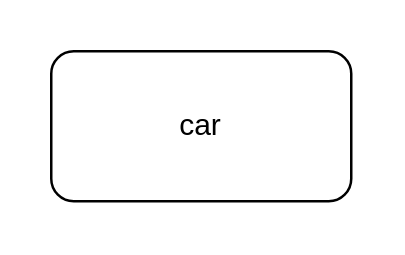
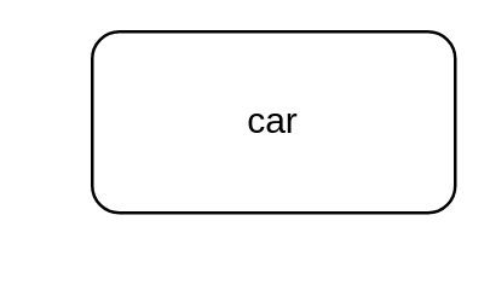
- <mxCell id="2" value="car" style="rounded=1;whiteSpace=wrap;html=1;" vertex="1" parent="1"><mxGeometry x="20" y="20" width="120" height="60" as="geometry" /></mxCell>
+ <mxCell id="2" value="car" style="rounded=1;whiteSpace=wrap;html=1;" vertex="1" parent="1"><mxGeometry x="30" y="10" width="120" height="60" as="geometry" /></mxCell>
